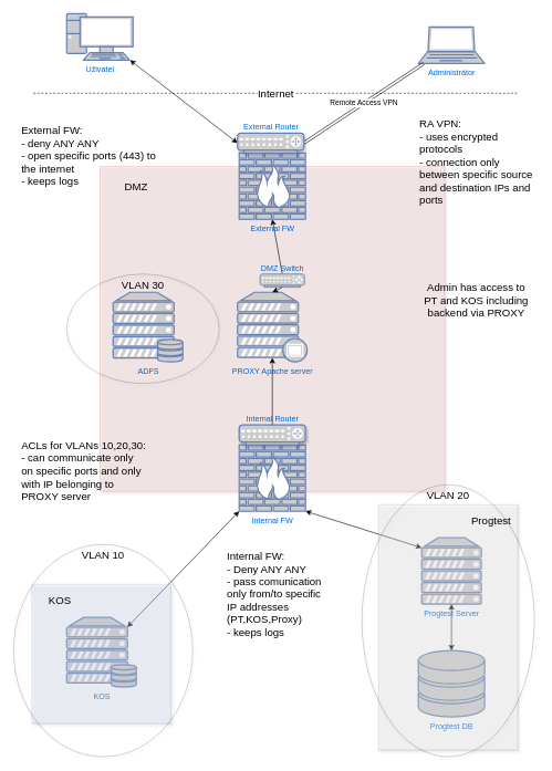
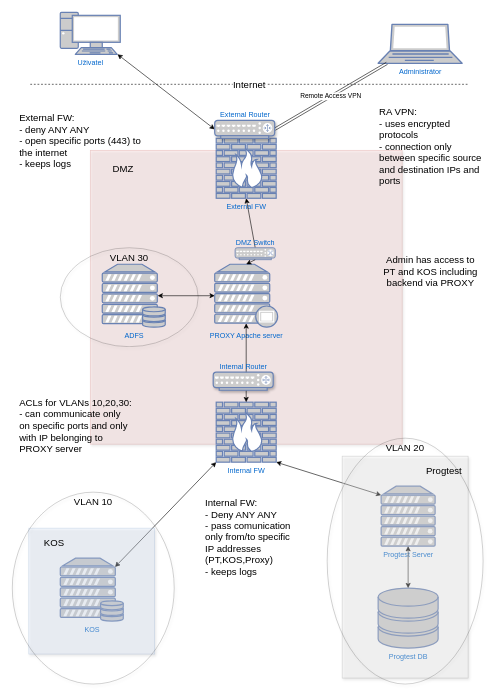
- <mxCell id="9" value="Administrátor" style="fontColor=#0066CC;verticalAlign=top;verticalLabelPosition=bottom;labelPosition=center;align=center;html=1;outlineConnect=0;fillColor=#CCCCCC;strokeColor=#6881B3;gradientColor=none;gradientDirection=north;strokeWidth=2;shape=mxgraph.networks.laptop;" parent="1" vertex="1"><mxGeometry x="630" y="40" width="100" height="55" as="geometry" /></mxCell>
+ <mxCell id="9" value="Administrátor" style="fontColor=#0066CC;verticalAlign=top;verticalLabelPosition=bottom;labelPosition=center;align=center;html=1;outlineConnect=0;fillColor=#CCCCCC;strokeColor=#6881B3;gradientColor=none;gradientDirection=north;strokeWidth=2;shape=mxgraph.networks.laptop;" parent="1" vertex="1"><mxGeometry x="630" y="40" width="140" height="65" as="geometry" /></mxCell>
+ <mxCell id="12" value="" style="endArrow=classic;startArrow=classic;html=1;rounded=0;entryX=0;entryY=0.5;entryDx=0;entryDy=0;entryPerimeter=0;exitX=0.88;exitY=0.5;exitDx=0;exitDy=0;exitPerimeter=0;" parent="1" source="8" target="4" edge="1"><mxGeometry width="50" height="50" relative="1" as="geometry"><mxPoint x="235" y="530" as="sourcePoint" /><mxPoint x="285" y="480" as="targetPoint" /></mxGeometry></mxCell>
- <mxCell id="34" value="Internal Router" style="fontColor=#0066CC;verticalAlign=bottom;verticalLabelPosition=top;labelPosition=center;align=center;html=1;outlineConnect=0;fillColor=#CCCCCC;strokeColor=#6881B3;gradientColor=none;gradientDirection=north;strokeWidth=2;shape=mxgraph.networks.router;shadow=1;fontSize=12;" parent="1" vertex="1"><mxGeometry x="360" y="640" width="100" height="30" as="geometry" /></mxCell>
+ <mxCell id="34" value="Internal Router" style="fontColor=#0066CC;verticalAlign=bottom;verticalLabelPosition=top;labelPosition=center;align=center;html=1;outlineConnect=0;fillColor=#CCCCCC;strokeColor=#6881B3;gradientColor=none;gradientDirection=north;strokeWidth=2;shape=mxgraph.networks.router;shadow=1;fontSize=12;" parent="1" vertex="1"><mxGeometry x="355" y="620" width="100" height="30" as="geometry" /></mxCell>
